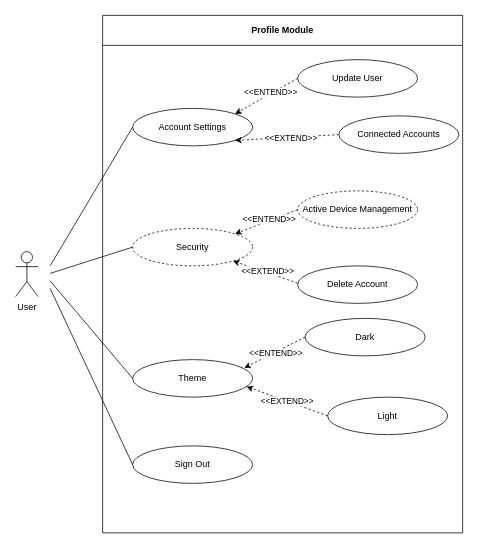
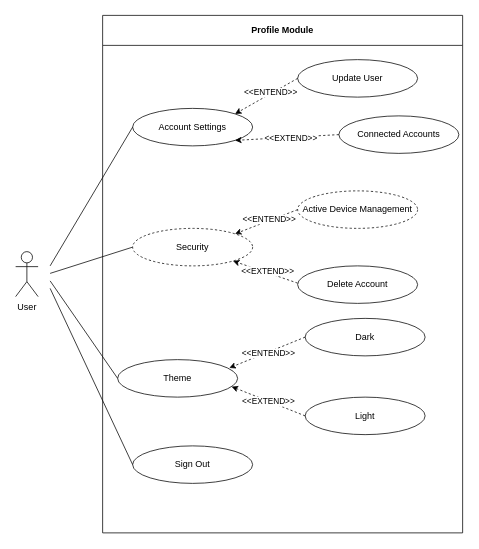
- <mxCell id="5" value="Theme" style="ellipse;whiteSpace=wrap;html=1;labelBackgroundColor=default;fillColor=none;" parent="2" vertex="1"><mxGeometry x="40" y="459" width="160" height="50" as="geometry" /></mxCell>
+ <mxCell id="5" value="Theme" style="ellipse;whiteSpace=wrap;html=1;labelBackgroundColor=default;fillColor=none;" parent="2" vertex="1"><mxGeometry x="20" y="459" width="160" height="50" as="geometry" /></mxCell>
- <mxCell id="12" value="Light" style="ellipse;whiteSpace=wrap;html=1;labelBackgroundColor=default;fillColor=none;" parent="2" vertex="1"><mxGeometry x="300" y="509" width="160" height="50" as="geometry" /></mxCell>
+ <mxCell id="12" value="Light" style="ellipse;whiteSpace=wrap;html=1;labelBackgroundColor=default;fillColor=none;" parent="2" vertex="1"><mxGeometry x="270" y="509" width="160" height="50" as="geometry" /></mxCell>
